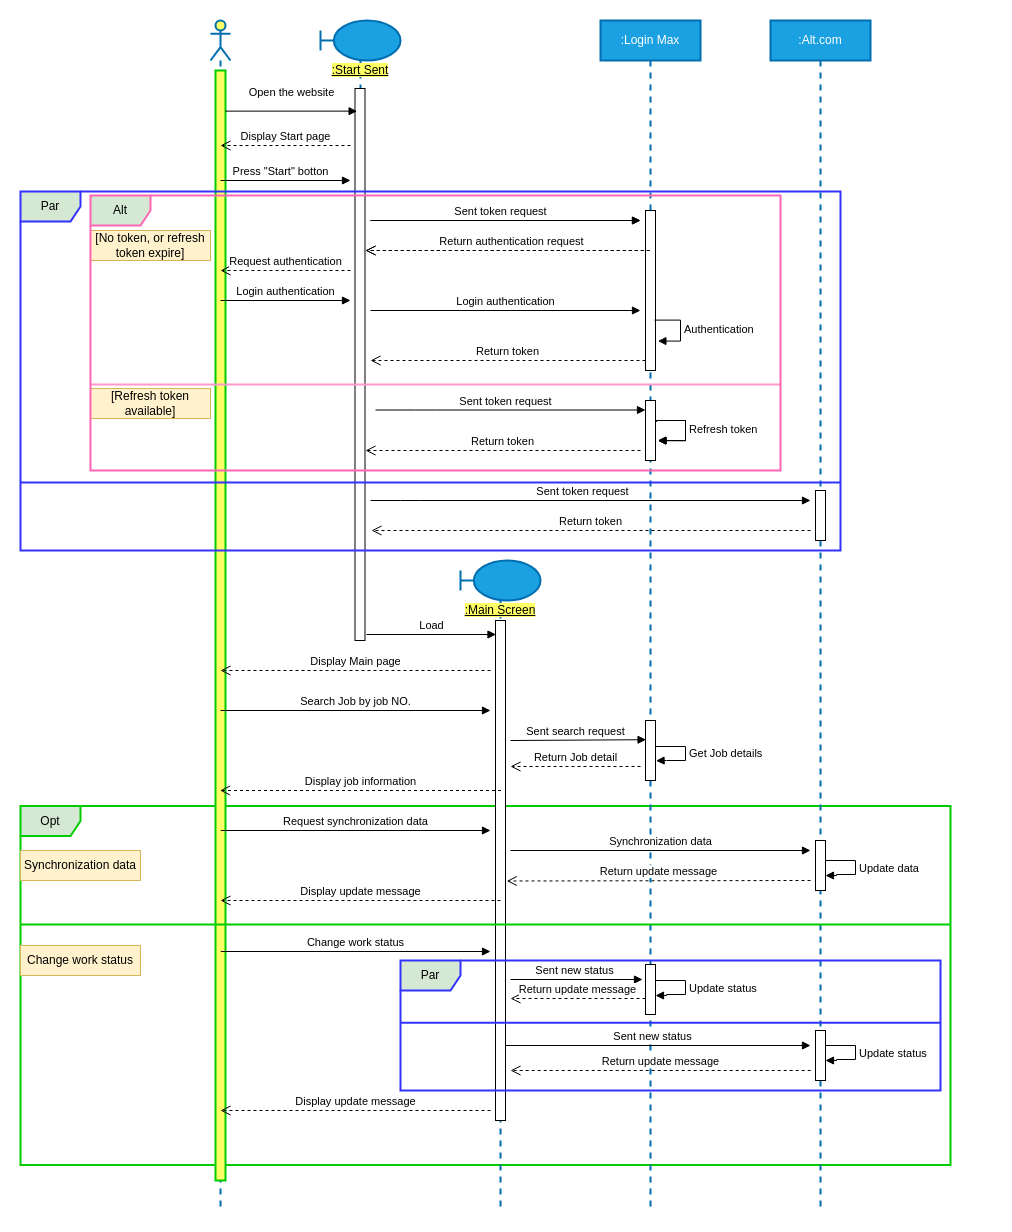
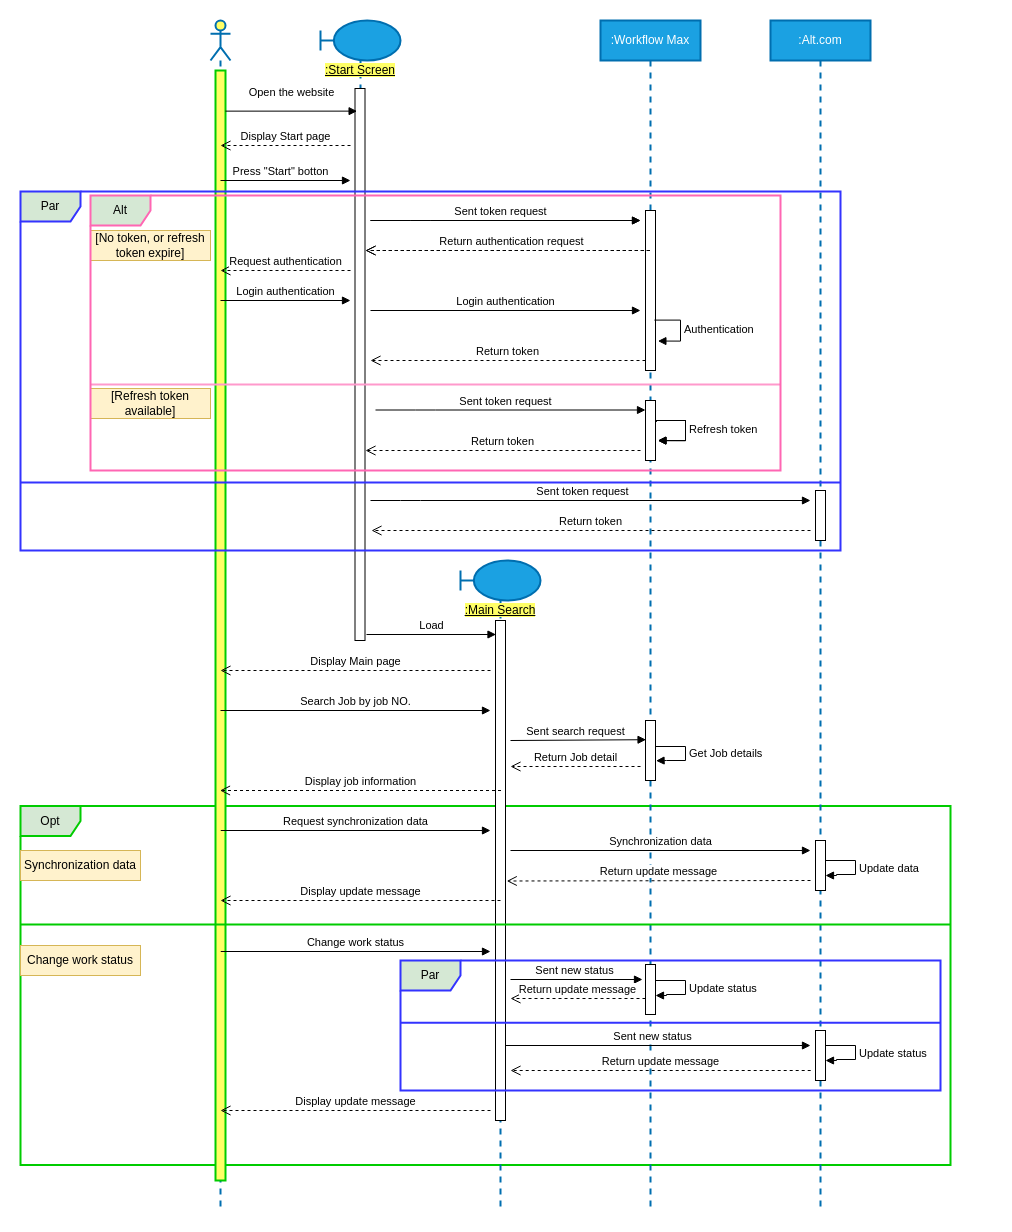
- <mxCell id="5" value=":Login Max" style="shape=umlLifeline;perimeter=lifelinePerimeter;whiteSpace=wrap;html=1;container=1;collapsible=0;recursiveResize=0;outlineConnect=0;fillColor=#1ba1e2;strokeColor=#006EAF;fontColor=#ffffff;strokeWidth=2;" parent="1" vertex="1"><mxGeometry x="600" y="20" width="100" height="1190" as="geometry" /></mxCell>
+ <mxCell id="5" value=":Workflow Max" style="shape=umlLifeline;perimeter=lifelinePerimeter;whiteSpace=wrap;html=1;container=1;collapsible=0;recursiveResize=0;outlineConnect=0;fillColor=#1ba1e2;strokeColor=#006EAF;fontColor=#ffffff;strokeWidth=2;" parent="1" vertex="1"><mxGeometry x="600" y="20" width="100" height="1190" as="geometry" /></mxCell>
- <mxCell id="14" value="&lt;u&gt;:Start Sent&lt;/u&gt;" style="shape=umlLifeline;participant=umlBoundary;perimeter=lifelinePerimeter;whiteSpace=wrap;html=1;container=1;collapsible=0;recursiveResize=0;verticalAlign=top;spacingTop=36;outlineConnect=0;fillColor=#1ba1e2;strokeColor=#006EAF;labelBackgroundColor=#FFFF66;strokeWidth=2;" parent="1" vertex="1"><mxGeometry x="320" y="20" width="80" height="620" as="geometry" /></mxCell>
+ <mxCell id="14" value="&lt;u&gt;:Start Screen&lt;/u&gt;" style="shape=umlLifeline;participant=umlBoundary;perimeter=lifelinePerimeter;whiteSpace=wrap;html=1;container=1;collapsible=0;recursiveResize=0;verticalAlign=top;spacingTop=36;outlineConnect=0;fillColor=#1ba1e2;strokeColor=#006EAF;labelBackgroundColor=#FFFF66;strokeWidth=2;" parent="1" vertex="1"><mxGeometry x="320" y="20" width="80" height="620" as="geometry" /></mxCell>
- <mxCell id="3" value="&lt;u&gt;:Main Screen&lt;/u&gt;" style="shape=umlLifeline;participant=umlBoundary;perimeter=lifelinePerimeter;whiteSpace=wrap;html=1;container=1;collapsible=0;recursiveResize=0;verticalAlign=top;spacingTop=36;outlineConnect=0;fillColor=#1ba1e2;strokeColor=#006EAF;labelBackgroundColor=#FFFF66;strokeWidth=2;" parent="1" vertex="1"><mxGeometry x="460" y="560" width="80" height="650" as="geometry" /></mxCell>
+ <mxCell id="3" value="&lt;u&gt;:Main Search&lt;/u&gt;" style="shape=umlLifeline;participant=umlBoundary;perimeter=lifelinePerimeter;whiteSpace=wrap;html=1;container=1;collapsible=0;recursiveResize=0;verticalAlign=top;spacingTop=36;outlineConnect=0;fillColor=#1ba1e2;strokeColor=#006EAF;labelBackgroundColor=#FFFF66;strokeWidth=2;" parent="1" vertex="1"><mxGeometry x="460" y="560" width="80" height="650" as="geometry" /></mxCell>
